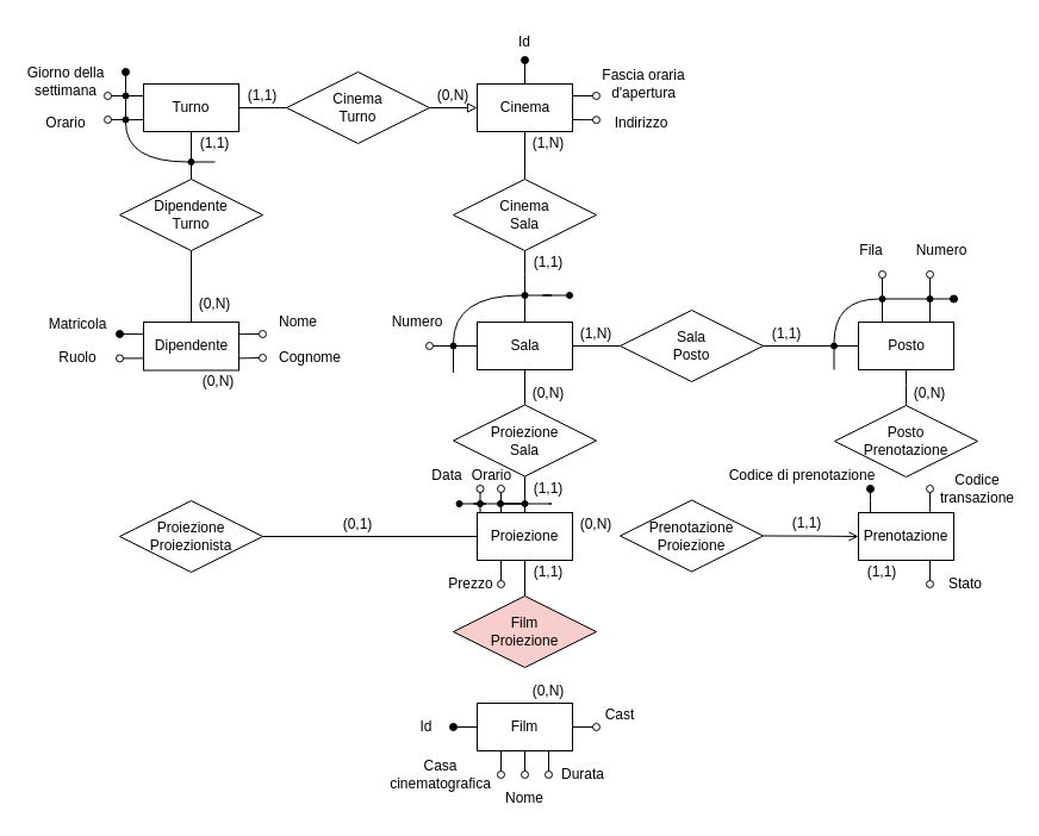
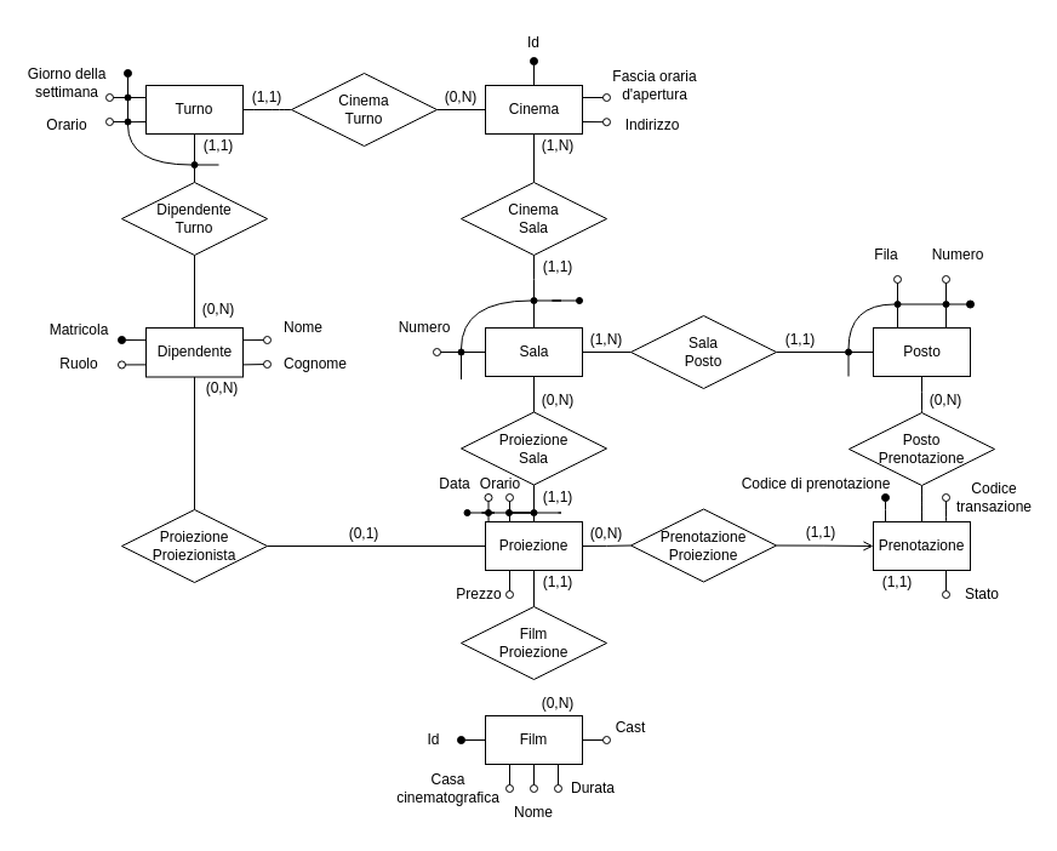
- <mxCell id="75" style="edgeStyle=orthogonalEdgeStyle;orthogonalLoop=1;jettySize=auto;html=1;entryX=0;entryY=0.5;entryDx=0;entryDy=0;endArrow=block;endFill=0;sketch=0;rounded=0;" parent="1" source="77" target="6" edge="1"><mxGeometry relative="1" as="geometry" /></mxCell>
+ <mxCell id="75" style="edgeStyle=orthogonalEdgeStyle;orthogonalLoop=1;jettySize=auto;html=1;entryX=0;entryY=0.5;entryDx=0;entryDy=0;endArrow=none;endFill=0;sketch=0;rounded=0;" parent="1" source="77" target="6" edge="1"><mxGeometry relative="1" as="geometry" /></mxCell>
+ <mxCell id="51" style="edgeStyle=orthogonalEdgeStyle;rounded=0;orthogonalLoop=1;jettySize=auto;html=1;entryX=0.5;entryY=1;entryDx=0;entryDy=0;endArrow=none;endFill=0;" parent="1" source="52" target="57" edge="1"><mxGeometry relative="1" as="geometry" /></mxCell>
+ <mxCell id="33" style="edgeStyle=orthogonalEdgeStyle;curved=1;rounded=0;orthogonalLoop=1;jettySize=auto;html=1;entryX=0.5;entryY=1;entryDx=0;entryDy=0;endArrow=none;endFill=0;" parent="1" source="36" target="95" edge="1"><mxGeometry relative="1" as="geometry" /></mxCell>
+ <mxCell id="40" style="edgeStyle=orthogonalEdgeStyle;curved=1;rounded=0;orthogonalLoop=1;jettySize=auto;html=1;entryX=0;entryY=0.5;entryDx=0;entryDy=0;endArrow=none;endFill=0;" parent="1" source="41" target="93" edge="1"><mxGeometry relative="1" as="geometry" /></mxCell>
- <mxCell id="46" value="Film&lt;br&gt;Proiezione" style="rhombus;whiteSpace=wrap;html=1;sketch=0;fillColor=#f8cecc;" parent="1" vertex="1"><mxGeometry x="380" y="500" width="120" height="60" as="geometry" /></mxCell>
+ <mxCell id="46" value="Film&lt;br&gt;Proiezione" style="rhombus;whiteSpace=wrap;html=1;sketch=0;" parent="1" vertex="1"><mxGeometry x="380" y="500" width="120" height="60" as="geometry" /></mxCell>
